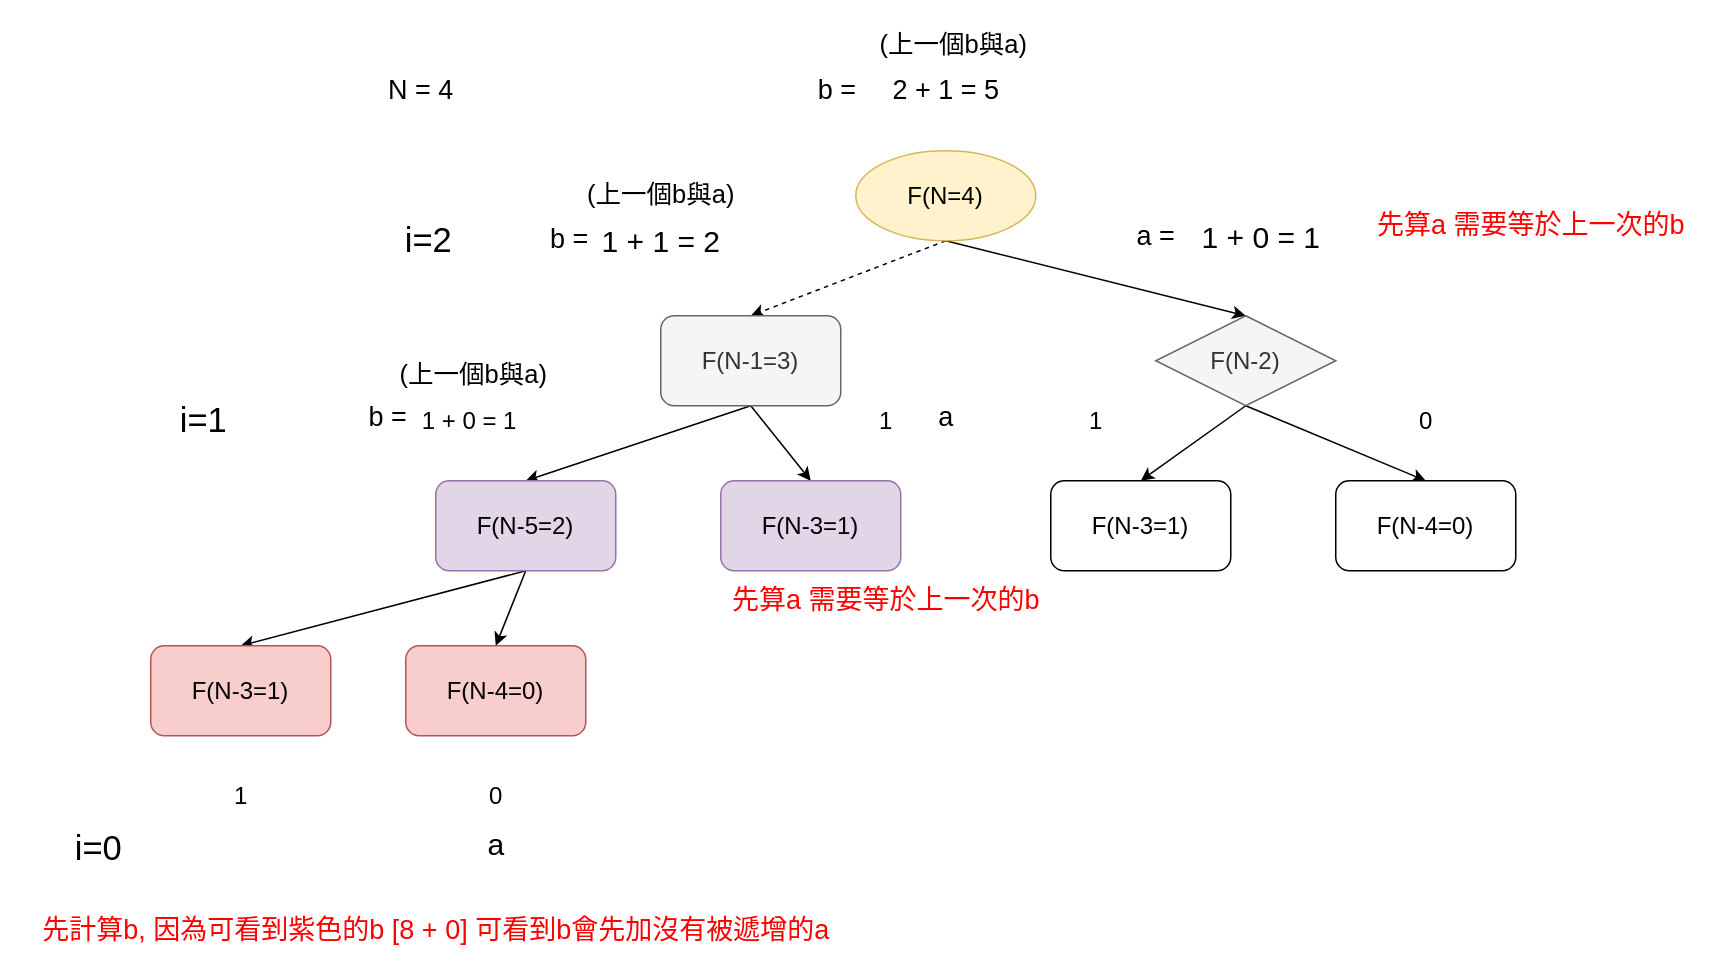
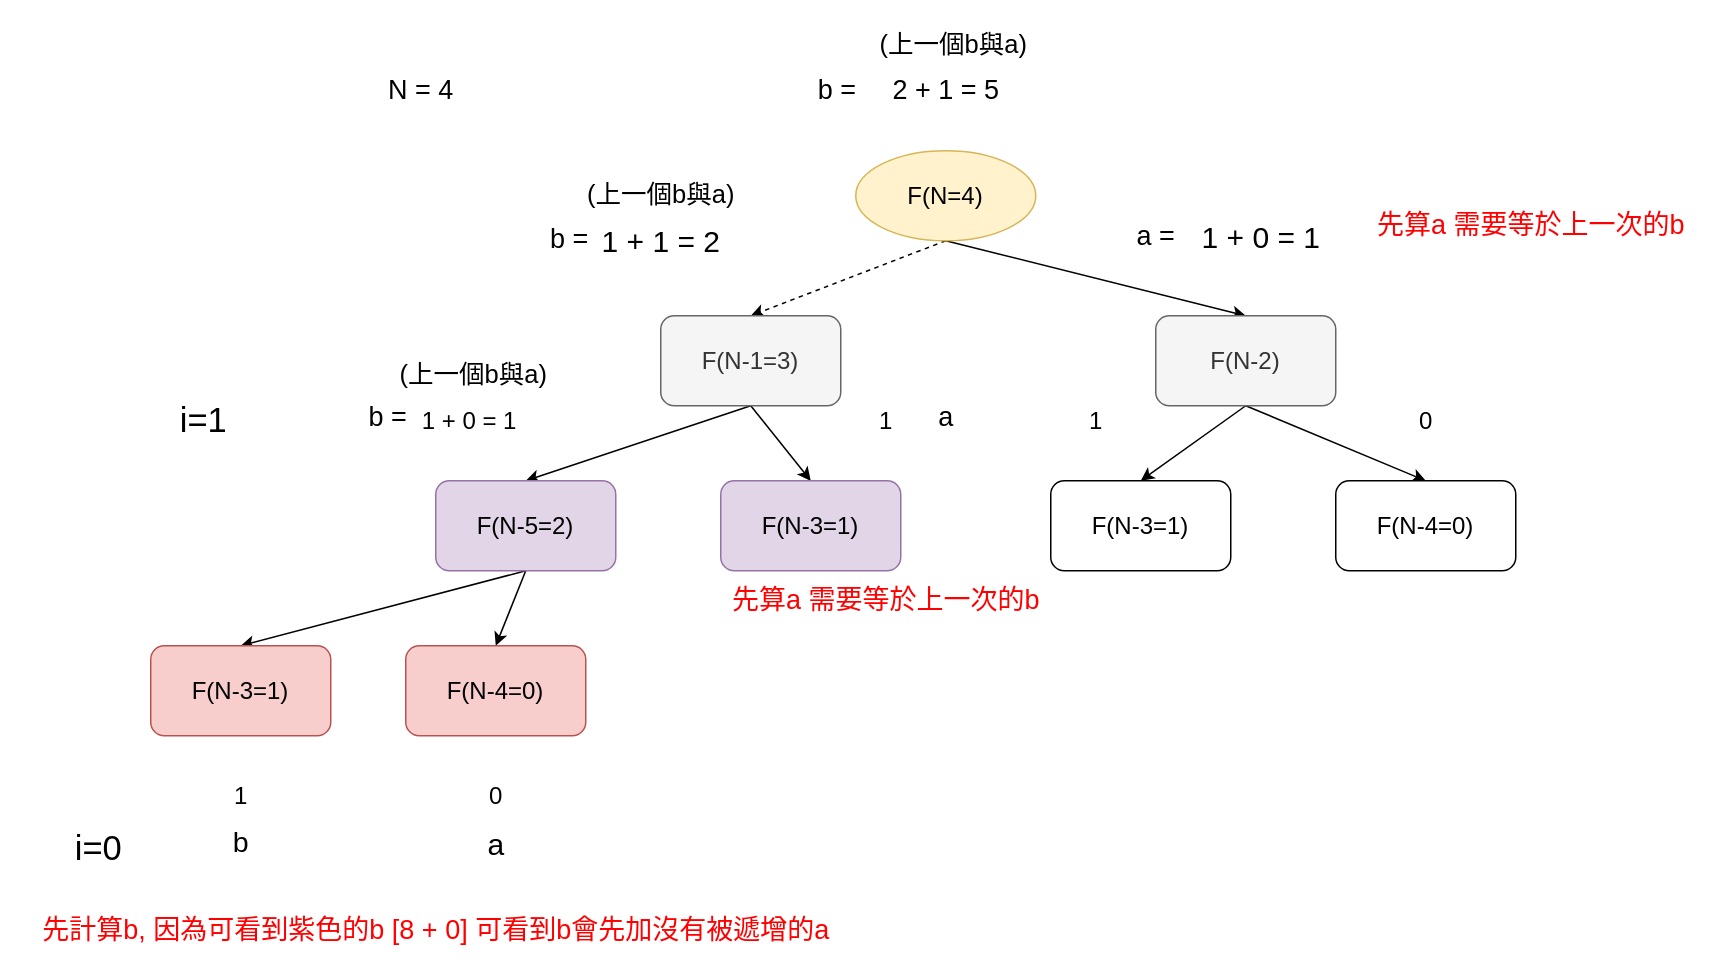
- <mxCell id="35" value="&lt;font style=&quot;font-size: 23px&quot;&gt;i=2&lt;/font&gt;" style="text;html=1;align=center;verticalAlign=middle;resizable=0;points=[];autosize=1;" vertex="1" parent="1"><mxGeometry x="260" y="150" width="50" height="20" as="geometry" /></mxCell>
- <mxCell id="10" value="&lt;font size=&quot;3&quot;&gt;F(N-2)&lt;/font&gt;" style="rhombus;whiteSpace=wrap;html=1;fillColor=#f5f5f5;strokeColor=#666666;fontColor=#333333;" vertex="1" parent="1"><mxGeometry x="770" y="210" width="120" height="60" as="geometry" /></mxCell>
+ <mxCell id="10" value="&lt;font size=&quot;3&quot;&gt;F(N-2)&lt;/font&gt;" style="rounded=1;whiteSpace=wrap;html=1;fillColor=#f5f5f5;strokeColor=#666666;fontColor=#333333;" vertex="1" parent="1"><mxGeometry x="770" y="210" width="120" height="60" as="geometry" /></mxCell>
+ <mxCell id="30" value="&lt;font style=&quot;font-size: 19px&quot;&gt;b&lt;/font&gt;" style="text;html=1;align=center;verticalAlign=middle;resizable=0;points=[];autosize=1;" vertex="1" parent="1"><mxGeometry x="145" y="552" width="30" height="20" as="geometry" /></mxCell>
